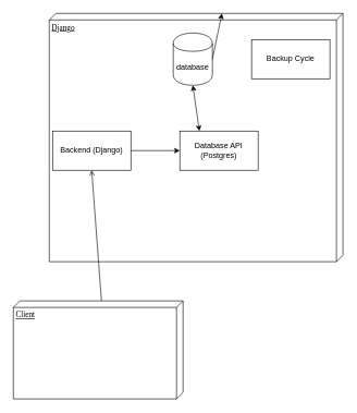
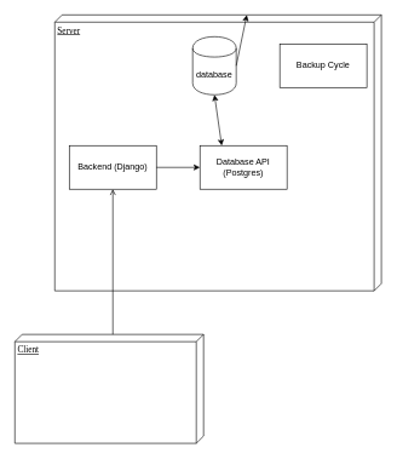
- <mxCell id="2" value="Django" style="verticalAlign=top;align=left;spacingTop=8;spacingLeft=2;spacingRight=12;shape=cube;size=10;direction=south;fontStyle=4;html=1;rounded=0;shadow=0;comic=0;labelBackgroundColor=none;strokeWidth=1;fontFamily=Verdana;fontSize=12" parent="1" vertex="1"><mxGeometry x="75" y="20" width="450" height="380" as="geometry" /></mxCell>
+ <mxCell id="2" value="Server" style="verticalAlign=top;align=left;spacingTop=8;spacingLeft=2;spacingRight=12;shape=cube;size=10;direction=south;fontStyle=4;html=1;rounded=0;shadow=0;comic=0;labelBackgroundColor=none;strokeWidth=1;fontFamily=Verdana;fontSize=12" parent="1" vertex="1"><mxGeometry x="75" y="20" width="450" height="380" as="geometry" /></mxCell>
- <mxCell id="5" value="Backend (Django)" style="rounded=0;whiteSpace=wrap;html=1;" vertex="1" parent="1"><mxGeometry x="80" y="200" width="120" height="60" as="geometry" /></mxCell>
+ <mxCell id="5" value="Backend (Django)" style="rounded=0;whiteSpace=wrap;html=1;" vertex="1" parent="1"><mxGeometry x="95" y="200" width="120" height="60" as="geometry" /></mxCell>
